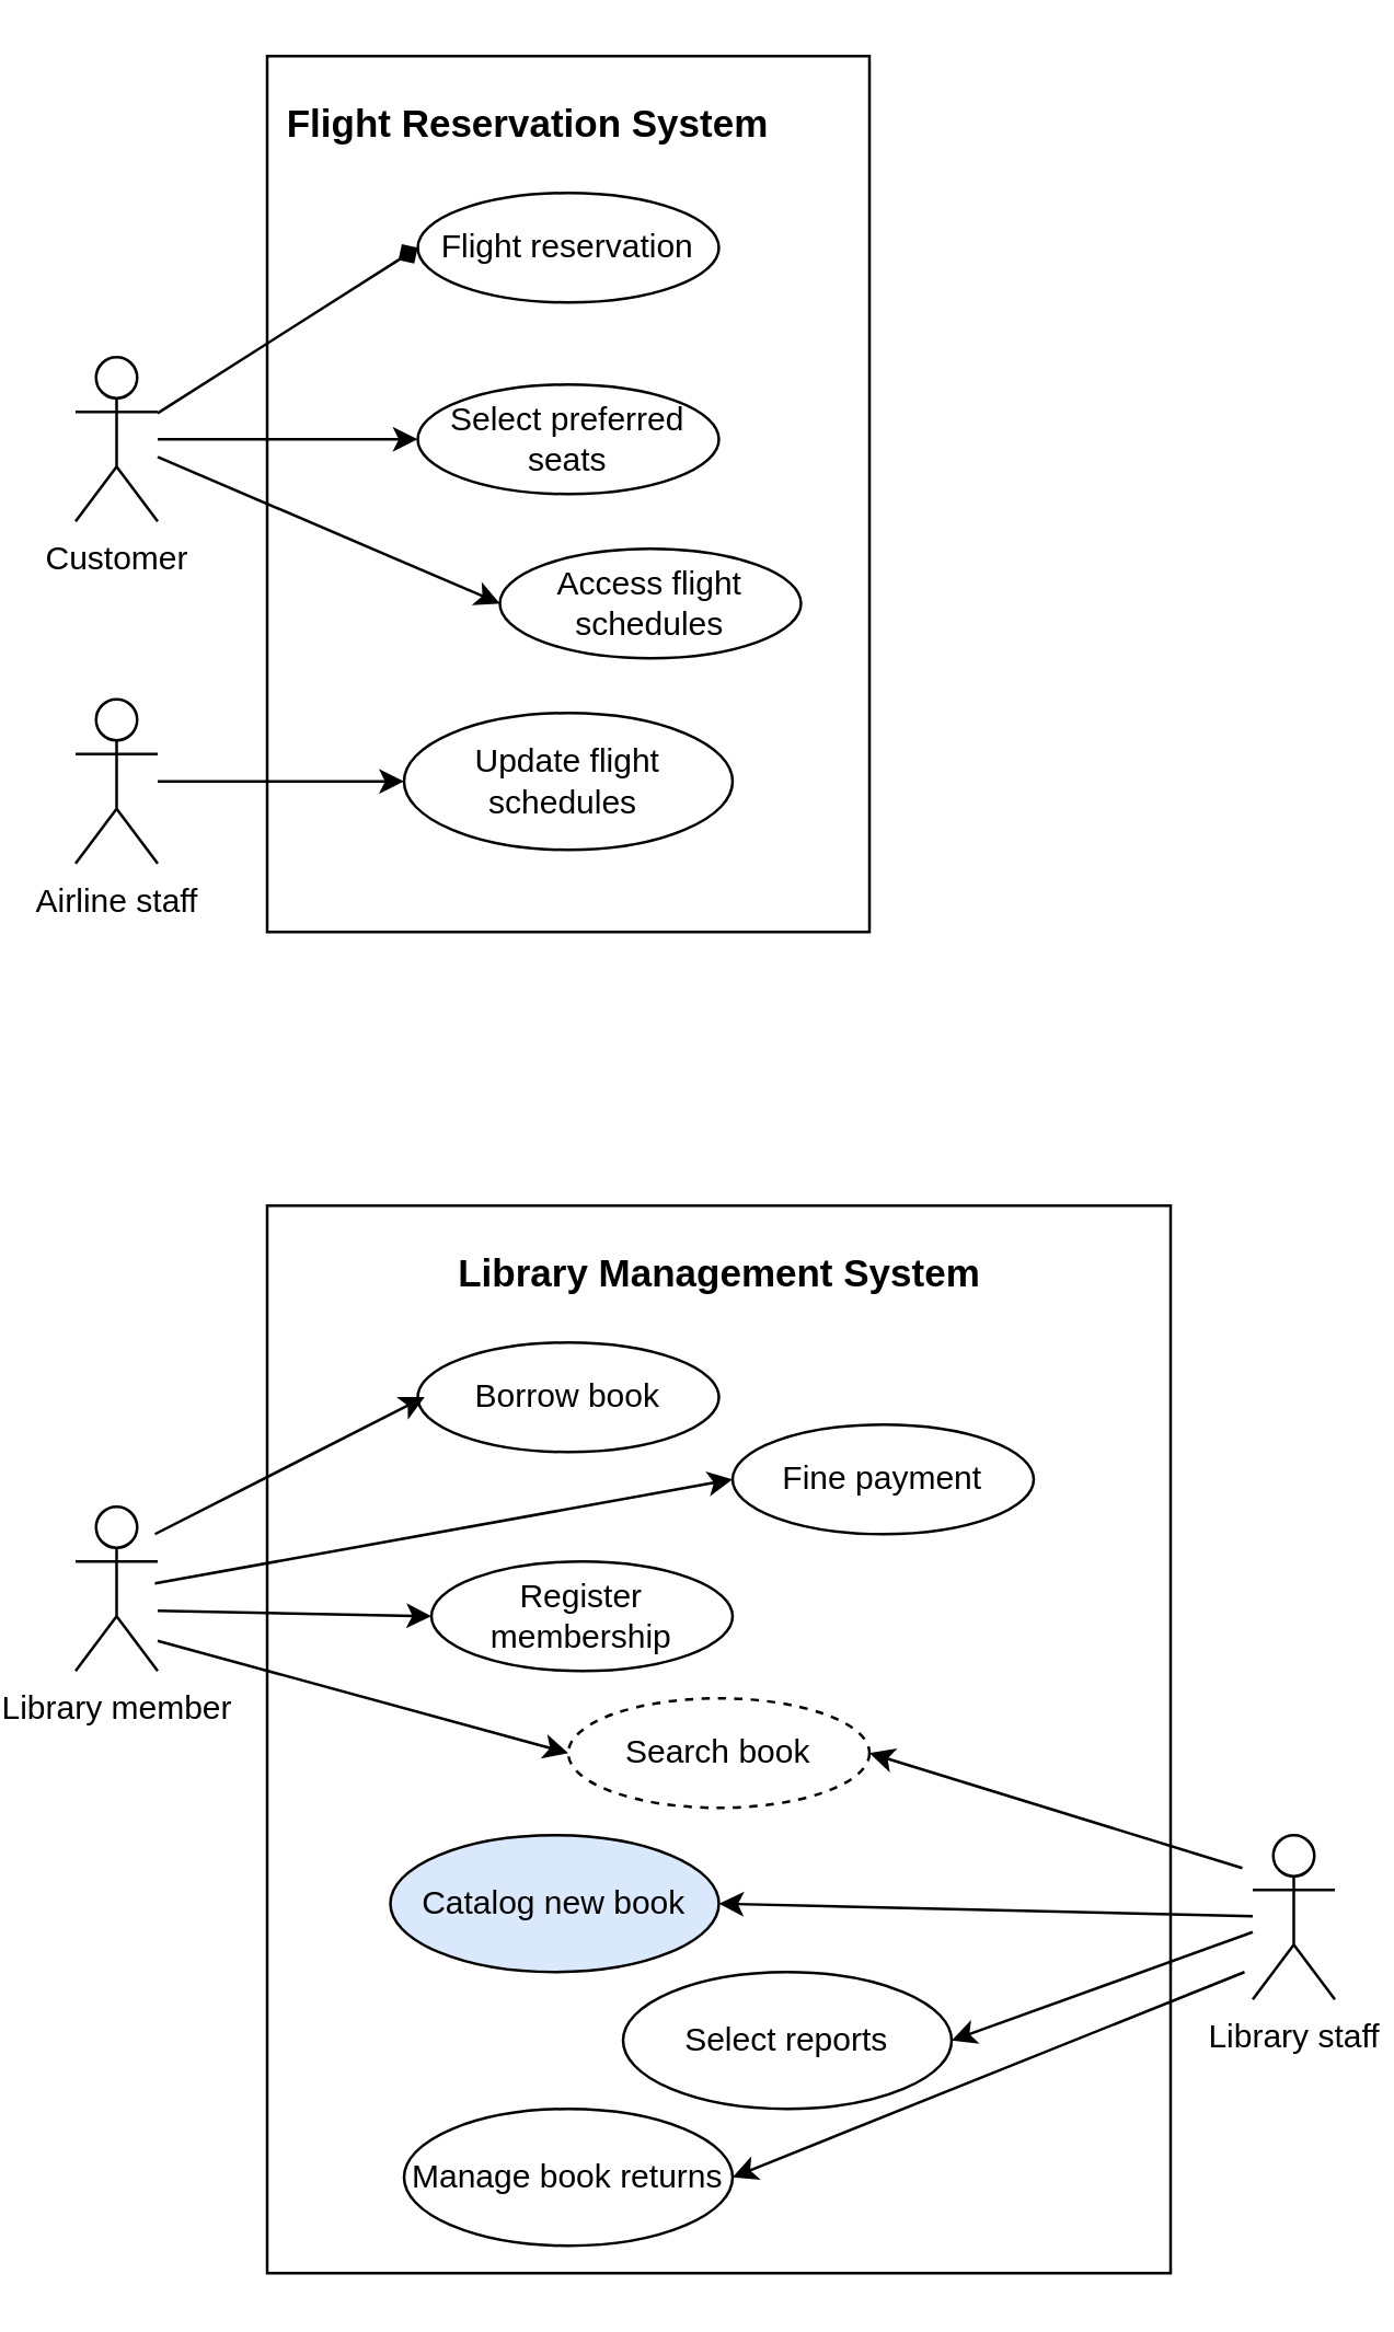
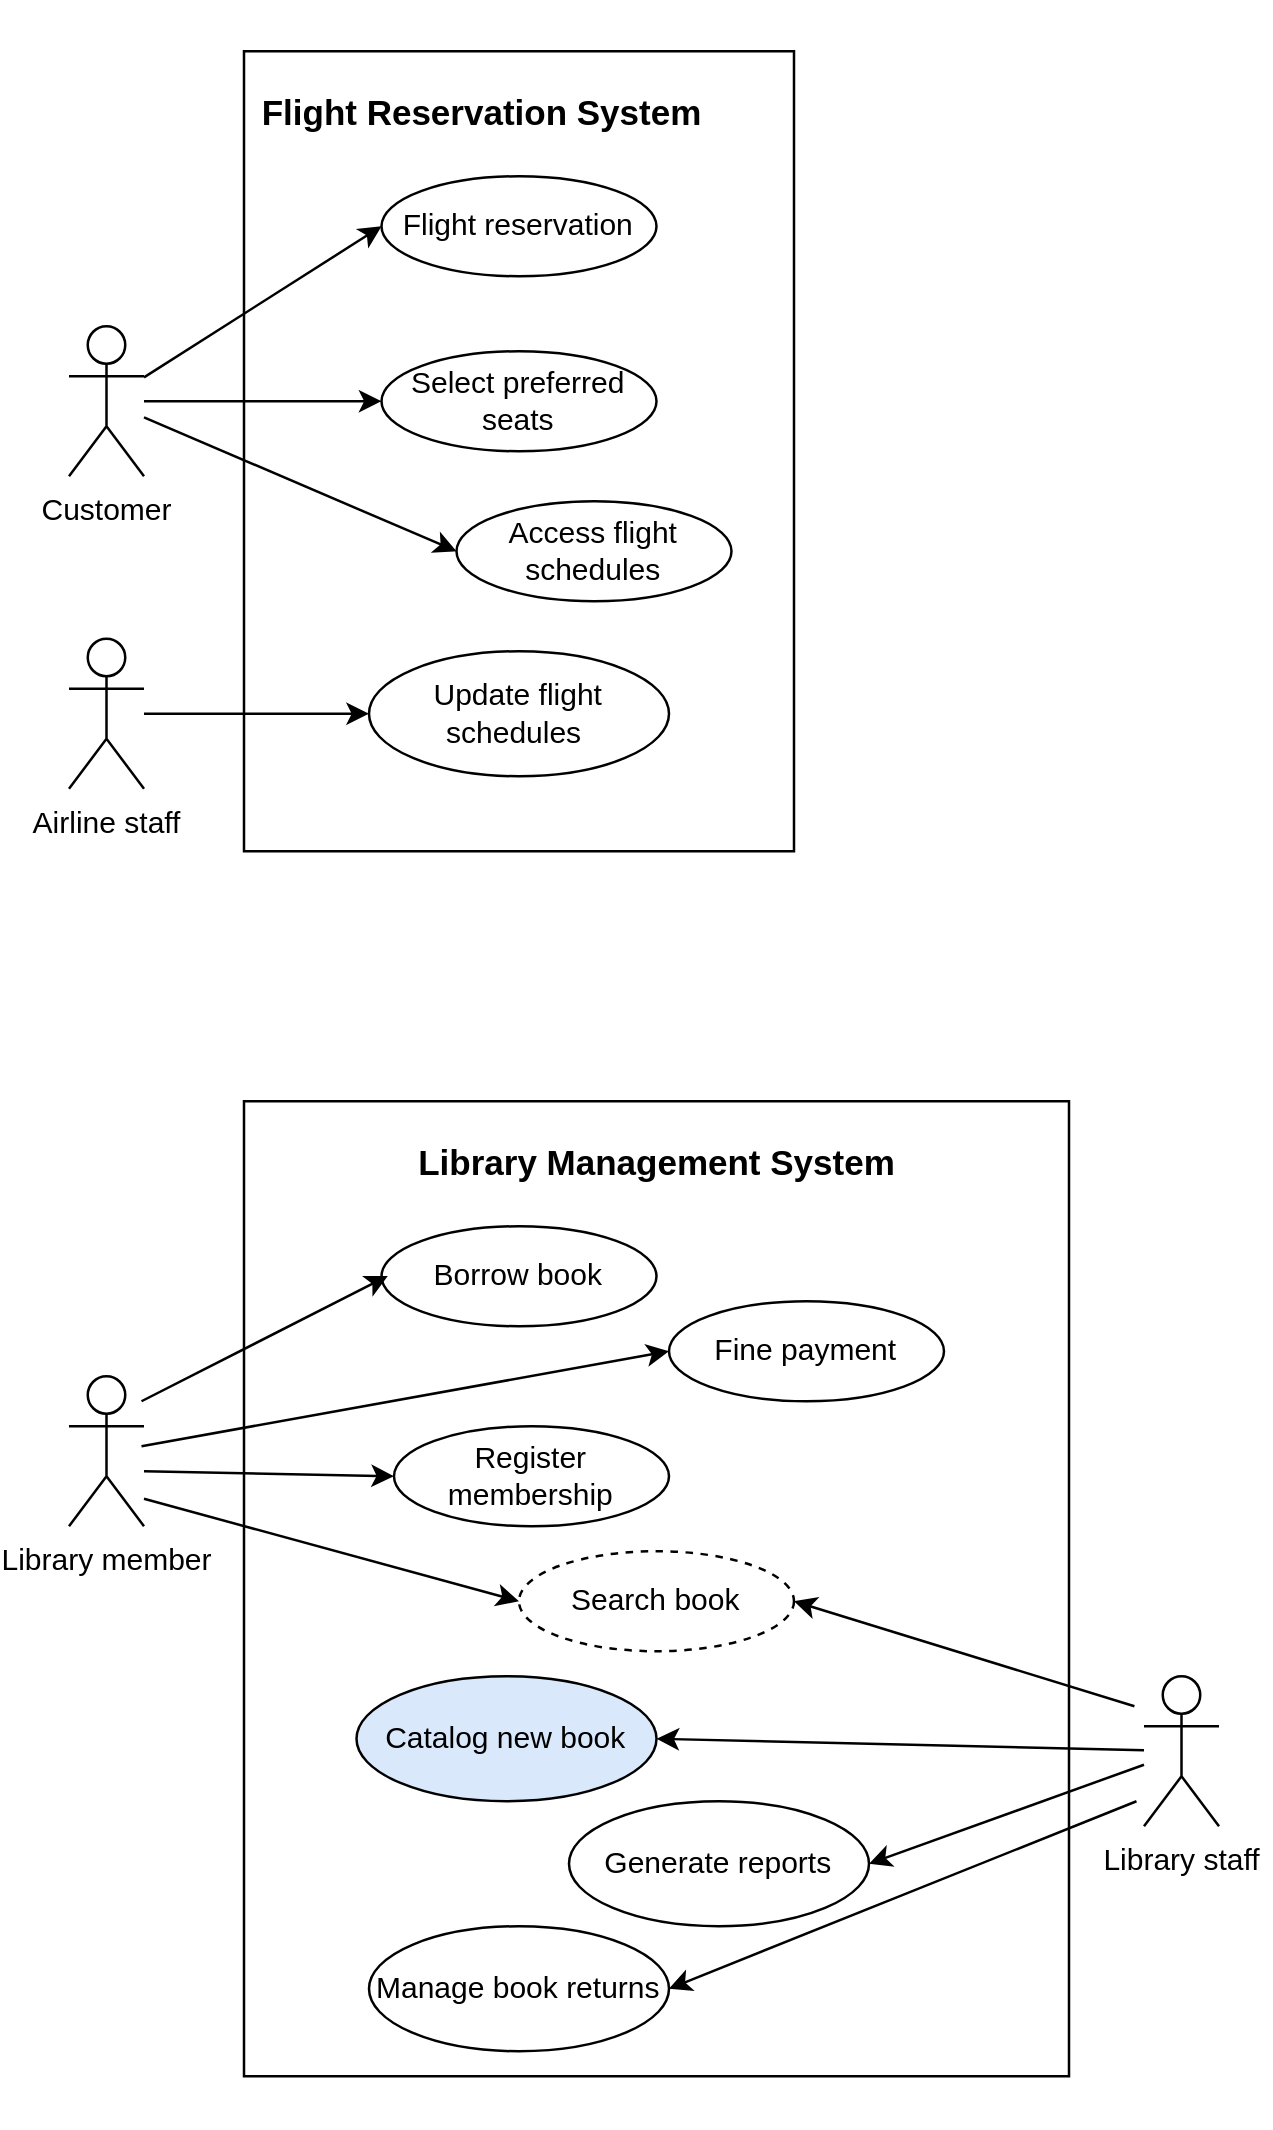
- <mxCell id="8" value="" style="endArrow=diamond;html=1;rounded=0;entryX=0;entryY=0.5;entryDx=0;entryDy=0;" edge="1" parent="1" source="4" target="5"><mxGeometry width="50" height="50" relative="1" as="geometry"><mxPoint x="180" y="190" as="sourcePoint" /><mxPoint x="230" y="140" as="targetPoint" /></mxGeometry></mxCell>
+ <mxCell id="8" value="" style="endArrow=classic;html=1;rounded=0;entryX=0;entryY=0.5;entryDx=0;entryDy=0;" edge="1" parent="1" source="4" target="5"><mxGeometry width="50" height="50" relative="1" as="geometry"><mxPoint x="180" y="190" as="sourcePoint" /><mxPoint x="230" y="140" as="targetPoint" /></mxGeometry></mxCell>
- <mxCell id="28" value="Select reports" style="ellipse;whiteSpace=wrap;html=1;" vertex="1" parent="1"><mxGeometry x="220" y="720" width="120" height="50" as="geometry" /></mxCell>
+ <mxCell id="28" value="Generate reports" style="ellipse;whiteSpace=wrap;html=1;" vertex="1" parent="1"><mxGeometry x="220" y="720" width="120" height="50" as="geometry" /></mxCell>
